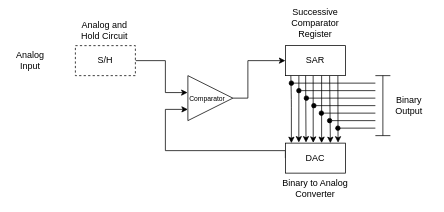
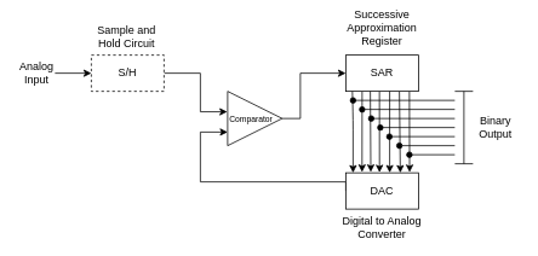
- <mxCell id="17" value="Successive Comparator Register" style="text;html=1;strokeColor=none;fillColor=none;align=center;verticalAlign=middle;whiteSpace=wrap;rounded=0;" vertex="1" parent="1"><mxGeometry x="375" y="20" width="90" height="20" as="geometry" /></mxCell>
+ <mxCell id="17" value="Successive Approximation Register" style="text;html=1;strokeColor=none;fillColor=none;align=center;verticalAlign=middle;whiteSpace=wrap;rounded=0;" vertex="1" parent="1"><mxGeometry x="375" y="20" width="90" height="20" as="geometry" /></mxCell>
- <mxCell id="16" value="Analog and Hold Circuit" style="text;html=1;strokeColor=none;fillColor=none;align=center;verticalAlign=middle;whiteSpace=wrap;rounded=0;" vertex="1" parent="1"><mxGeometry x="94" y="30" width="90" height="20" as="geometry" /></mxCell>
+ <mxCell id="16" value="Sample and Hold Circuit" style="text;html=1;strokeColor=none;fillColor=none;align=center;verticalAlign=middle;whiteSpace=wrap;rounded=0;" vertex="1" parent="1"><mxGeometry x="94" y="30" width="90" height="20" as="geometry" /></mxCell>
+ <mxCell id="28" style="edgeStyle=orthogonalEdgeStyle;rounded=0;orthogonalLoop=1;jettySize=auto;html=1;exitX=1;exitY=0.5;exitDx=0;exitDy=0;entryX=0;entryY=0.5;entryDx=0;entryDy=0;startArrow=none;startFill=0;" edge="1" parent="1" source="29" target="15"><mxGeometry relative="1" as="geometry" /></mxCell>
- <mxCell id="18" value="Binary to Analog Converter" style="text;html=1;strokeColor=none;fillColor=none;align=center;verticalAlign=middle;whiteSpace=wrap;rounded=0;" vertex="1" parent="1"><mxGeometry x="375" y="240" width="90" height="20" as="geometry" /></mxCell>
+ <mxCell id="18" value="Digital to Analog Converter" style="text;html=1;strokeColor=none;fillColor=none;align=center;verticalAlign=middle;whiteSpace=wrap;rounded=0;" vertex="1" parent="1"><mxGeometry x="375" y="240" width="90" height="20" as="geometry" /></mxCell>
